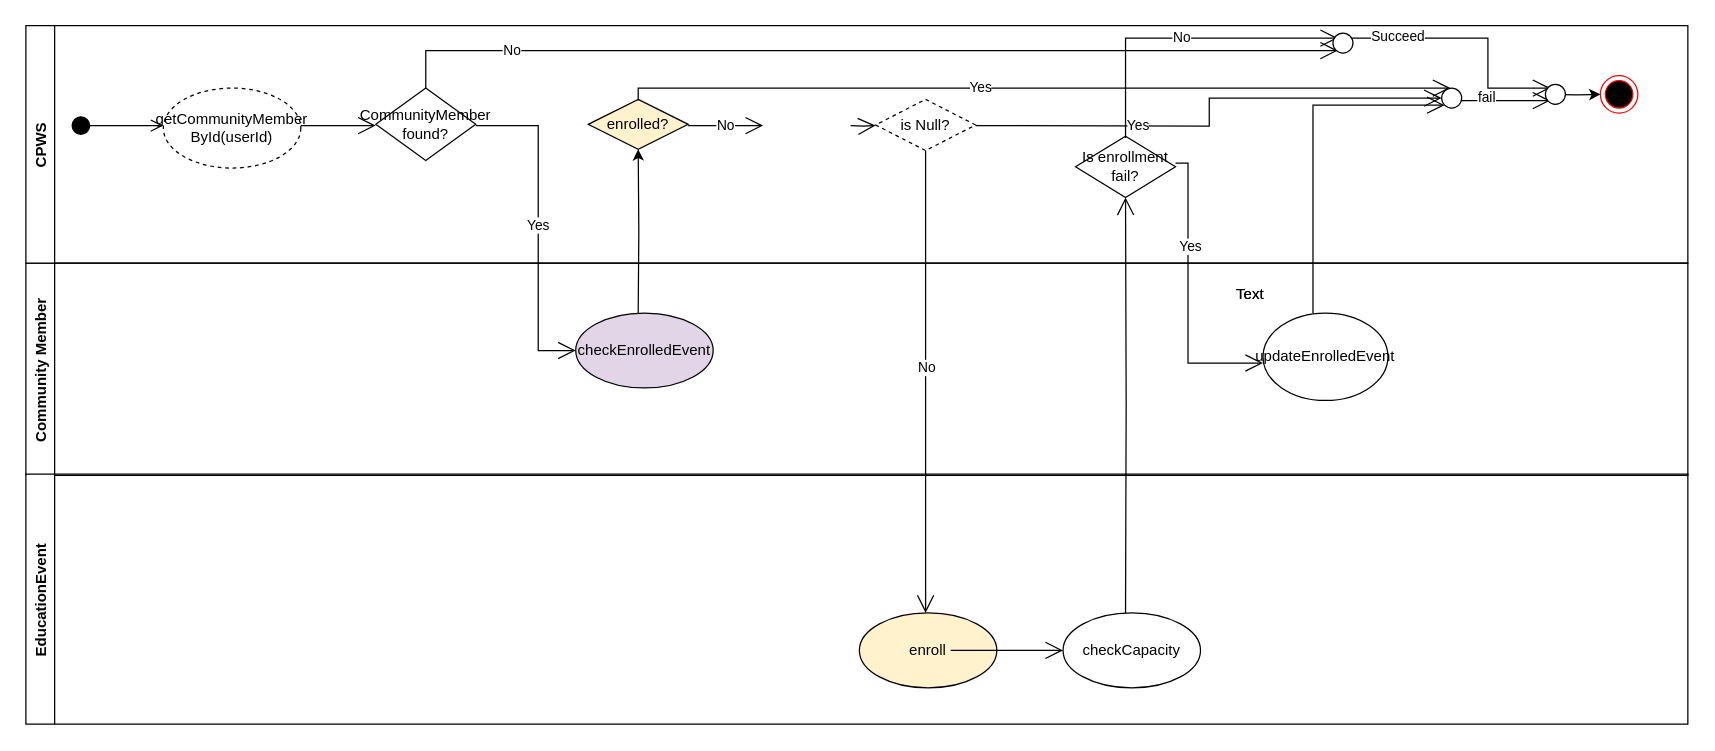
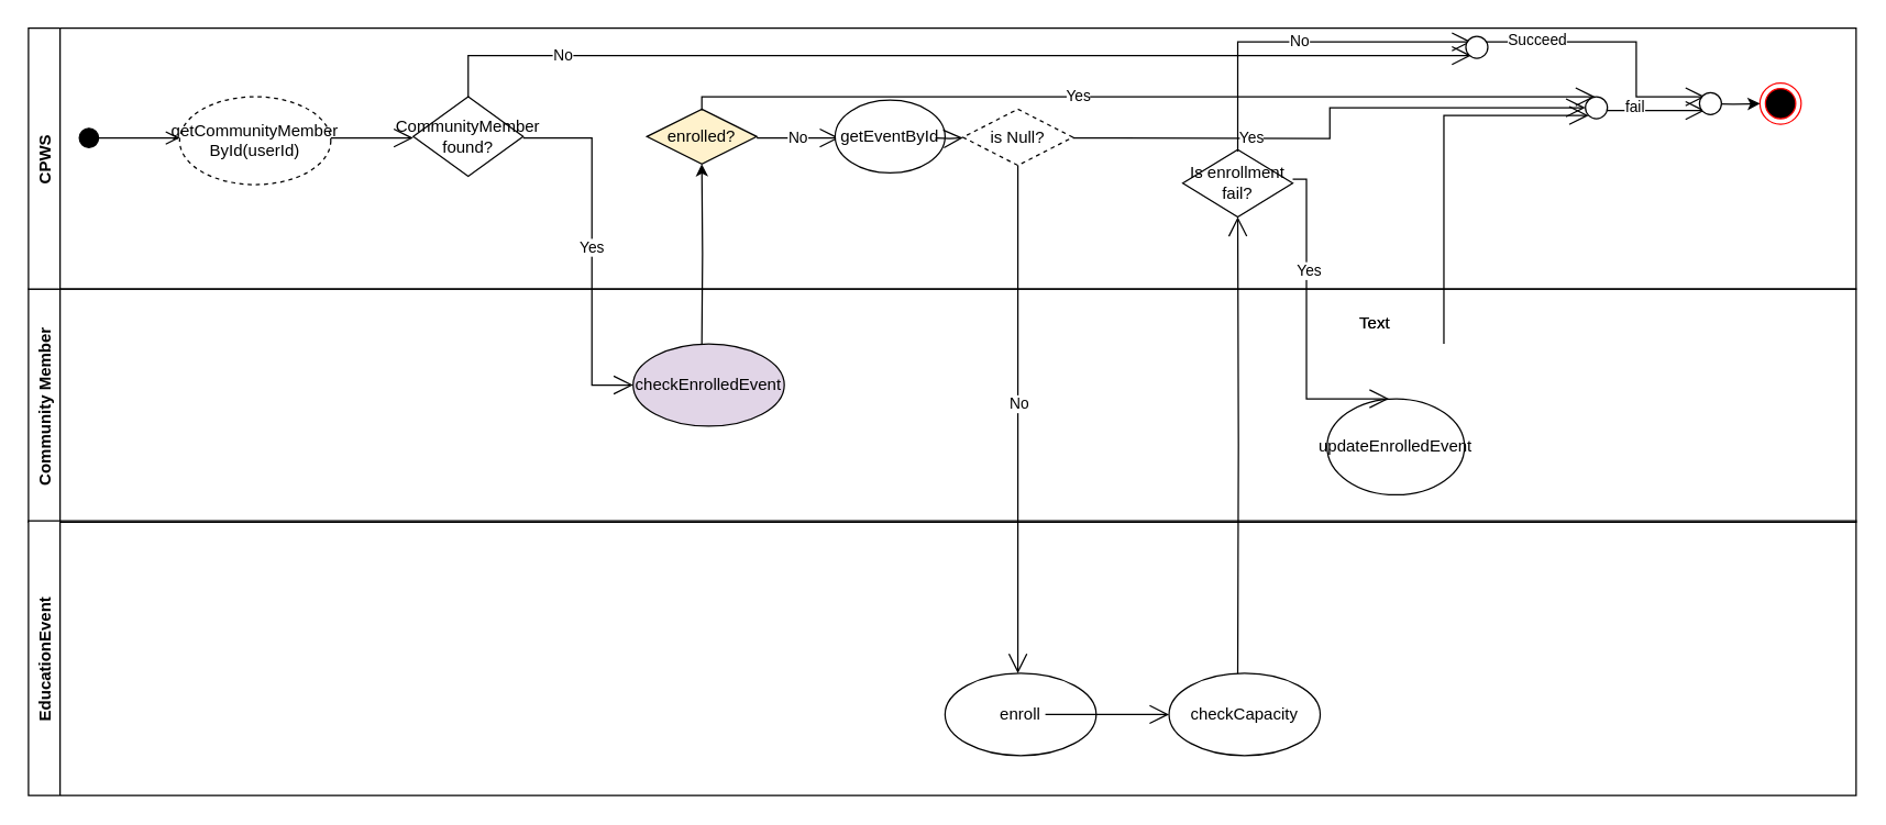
+ <mxCell id="36" value="getEventById" style="ellipse;whiteSpace=wrap;html=1;" vertex="1" parent="13"><mxGeometry x="587" y="52.5" width="80" height="53" as="geometry" /></mxCell>
- <mxCell id="6" value="updateEnrolledEvent" style="ellipse;whiteSpace=wrap;html=1;" parent="2" vertex="1"><mxGeometry x="990" y="40" width="100" height="70" as="geometry" /></mxCell>
+ <mxCell id="6" value="updateEnrolledEvent" style="ellipse;whiteSpace=wrap;html=1;" parent="2" vertex="1"><mxGeometry x="945" y="80" width="100" height="70" as="geometry" /></mxCell>
- <mxCell id="9" value="enroll" style="ellipse;whiteSpace=wrap;html=1;fillColor=#fff2cc;" parent="8" vertex="1"><mxGeometry x="667" y="111" width="110" height="60" as="geometry" /></mxCell>
+ <mxCell id="9" value="enroll" style="ellipse;whiteSpace=wrap;html=1;" parent="8" vertex="1"><mxGeometry x="667" y="111" width="110" height="60" as="geometry" /></mxCell>
